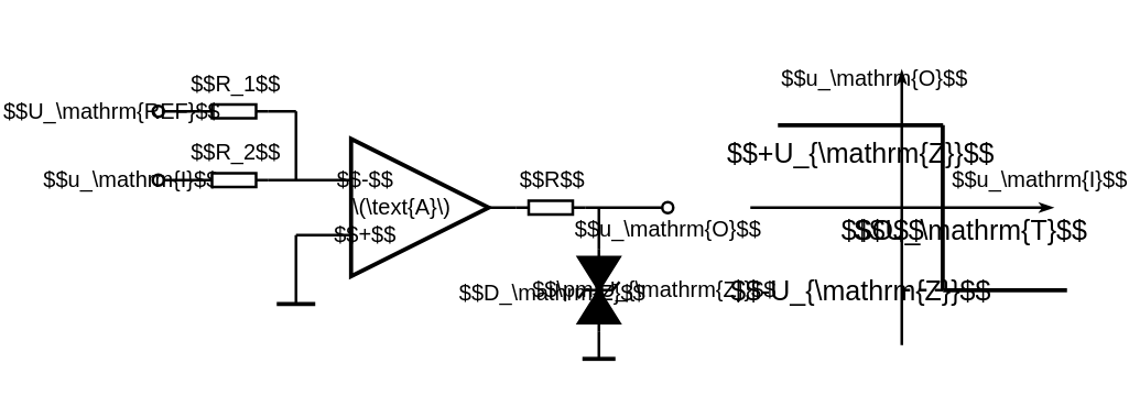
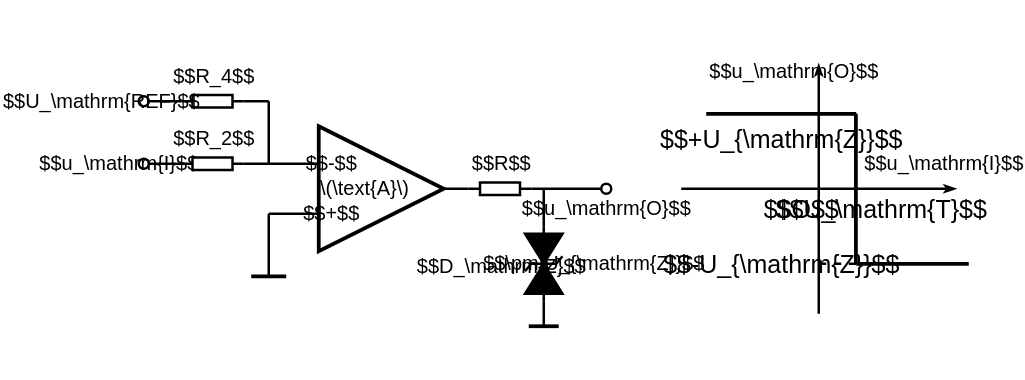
- <mxCell id="23" value="$$R_1$$" style="text;html=1;align=center;verticalAlign=middle;resizable=1;points=[];autosize=1;strokeColor=none;fillColor=none;fontSize=8;movable=1;rotatable=1;deletable=1;editable=1;connectable=1;" parent="1" vertex="1"><mxGeometry x="75" y="25" width="15" height="10" as="geometry" /></mxCell>
+ <mxCell id="23" value="$$R_4$$" style="text;html=1;align=center;verticalAlign=middle;resizable=1;points=[];autosize=1;strokeColor=none;fillColor=none;fontSize=8;movable=1;rotatable=1;deletable=1;editable=1;connectable=1;" parent="1" vertex="1"><mxGeometry x="75" y="25" width="15" height="10" as="geometry" /></mxCell>
